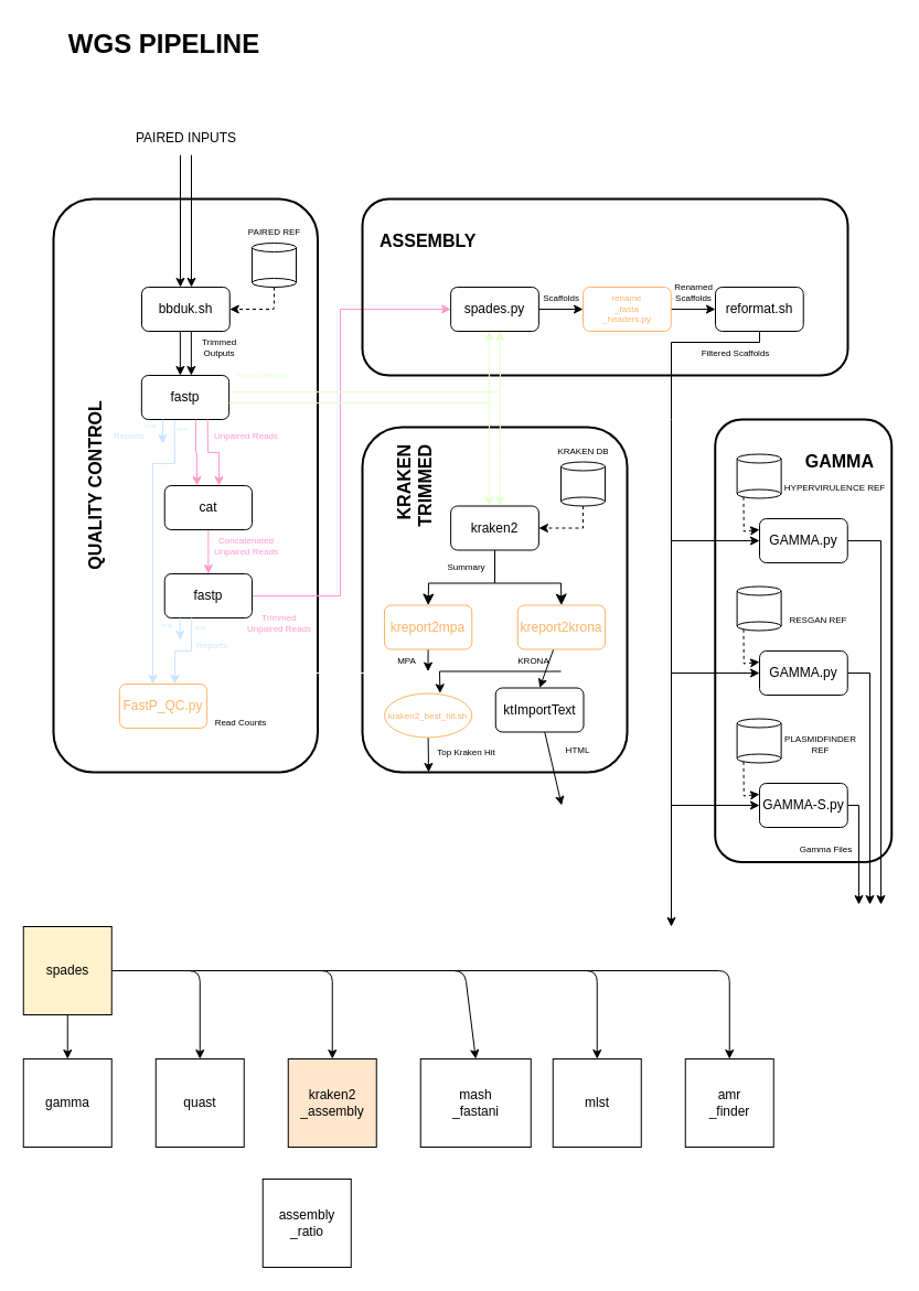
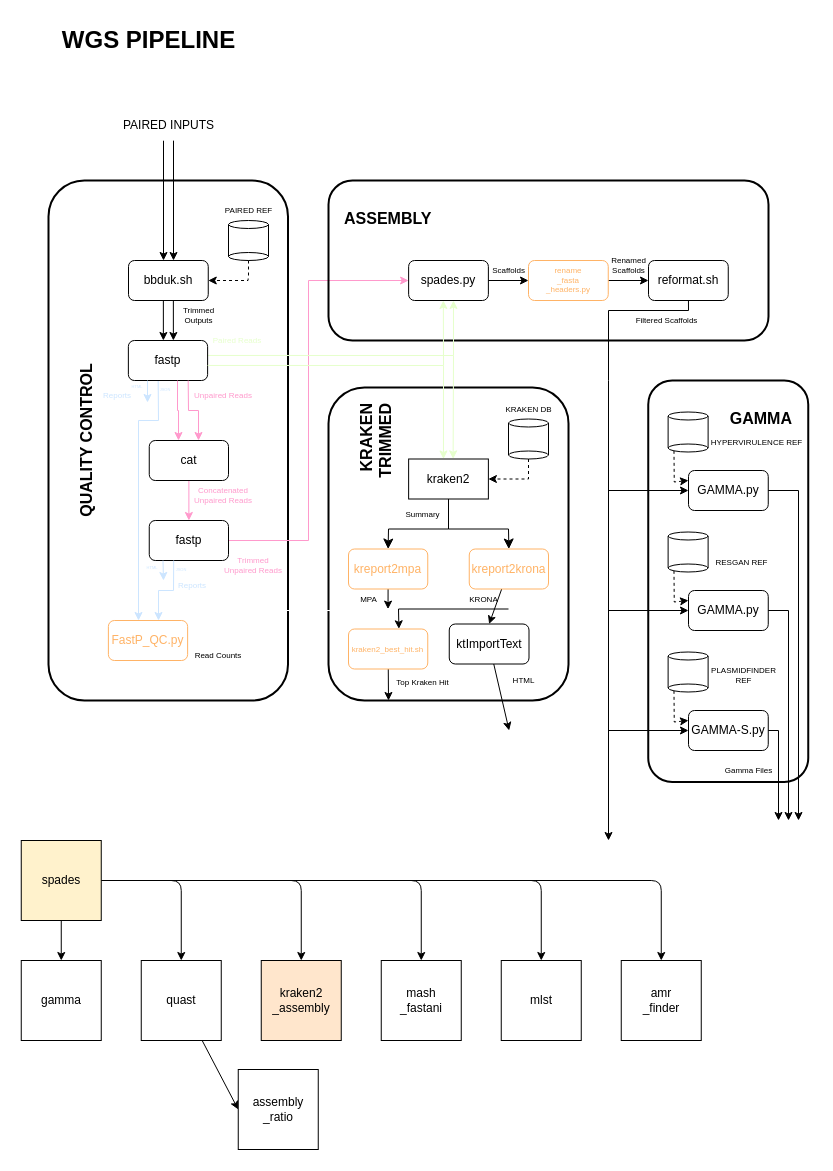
- <mxCell id="61" value="kraken2" style="rounded=1;whiteSpace=wrap;html=1;shadow=0;glass=0;sketch=0;strokeWidth=1;fontSize=12;fillColor=none;gradientColor=default;" parent="1" vertex="1"><mxGeometry x="408.13" y="458.5" width="79.75" height="40" as="geometry" /></mxCell>
+ <mxCell id="61" value="kraken2" style="whiteSpace=wrap;html=1;shadow=0;glass=0;sketch=0;strokeWidth=1;fontSize=12;fillColor=none;gradientColor=default;rounded=0;" parent="1" vertex="1"><mxGeometry x="408.13" y="458.5" width="79.75" height="40" as="geometry" /></mxCell>
- <mxCell id="83" value="kraken2_best_hit.sh" style="ellipse;whiteSpace=wrap;html=1;shadow=0;glass=0;sketch=0;strokeWidth=1;fontSize=8;fillColor=none;gradientColor=default;fontColor=#FFB366;strokeColor=#FFB366;" vertex="1" parent="1"><mxGeometry x="348" y="628.5" width="79.25" height="40" as="geometry" /></mxCell>
+ <mxCell id="83" value="kraken2_best_hit.sh" style="rounded=1;whiteSpace=wrap;html=1;shadow=0;glass=0;sketch=0;strokeWidth=1;fontSize=8;fillColor=none;gradientColor=default;fontColor=#FFB366;strokeColor=#FFB366;" vertex="1" parent="1"><mxGeometry x="348" y="628.5" width="79.25" height="40" as="geometry" /></mxCell>
- <mxCell id="16" value="mash&lt;br&gt;_fastani" style="whiteSpace=wrap;html=1;" parent="1" vertex="1"><mxGeometry x="380.75" y="960" width="100" height="80" as="geometry" /></mxCell>
+ <mxCell id="16" value="mash&lt;br&gt;_fastani" style="whiteSpace=wrap;html=1;" parent="1" vertex="1"><mxGeometry x="380.75" y="960" width="80" height="80" as="geometry" /></mxCell>
+ <mxCell id="6" style="edgeStyle=none;html=1;entryX=0;entryY=0.5;entryDx=0;entryDy=0;" parent="1" source="7" target="62" edge="1"><mxGeometry relative="1" as="geometry" /></mxCell>
